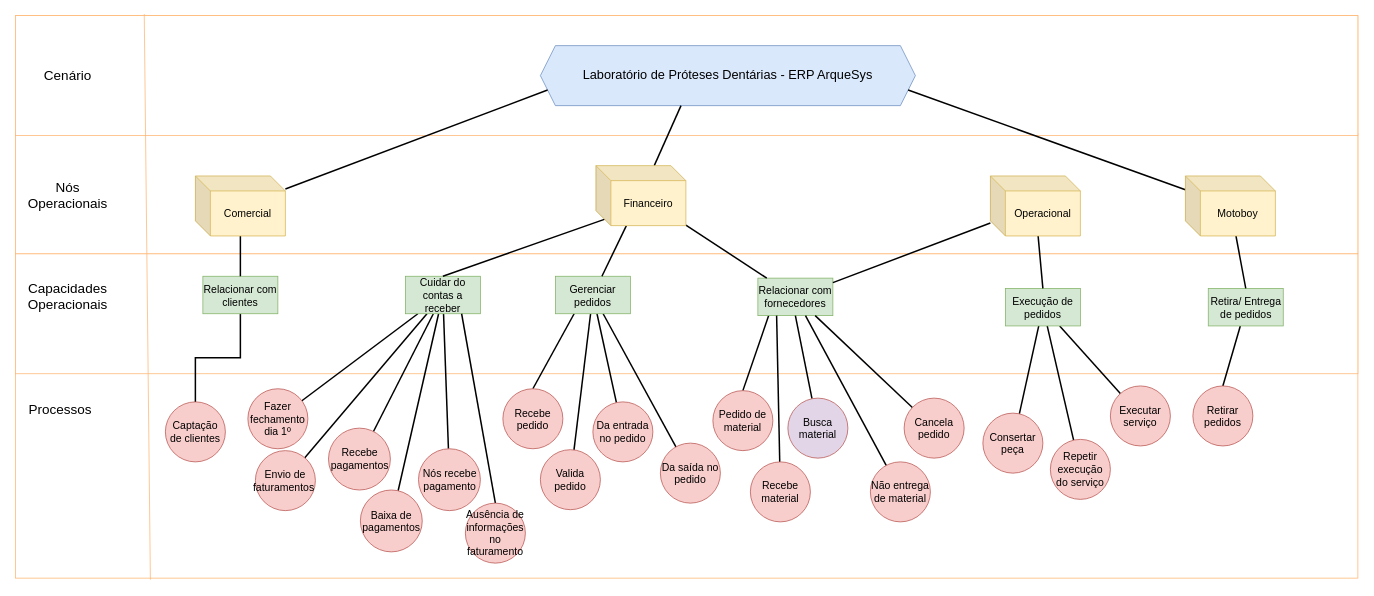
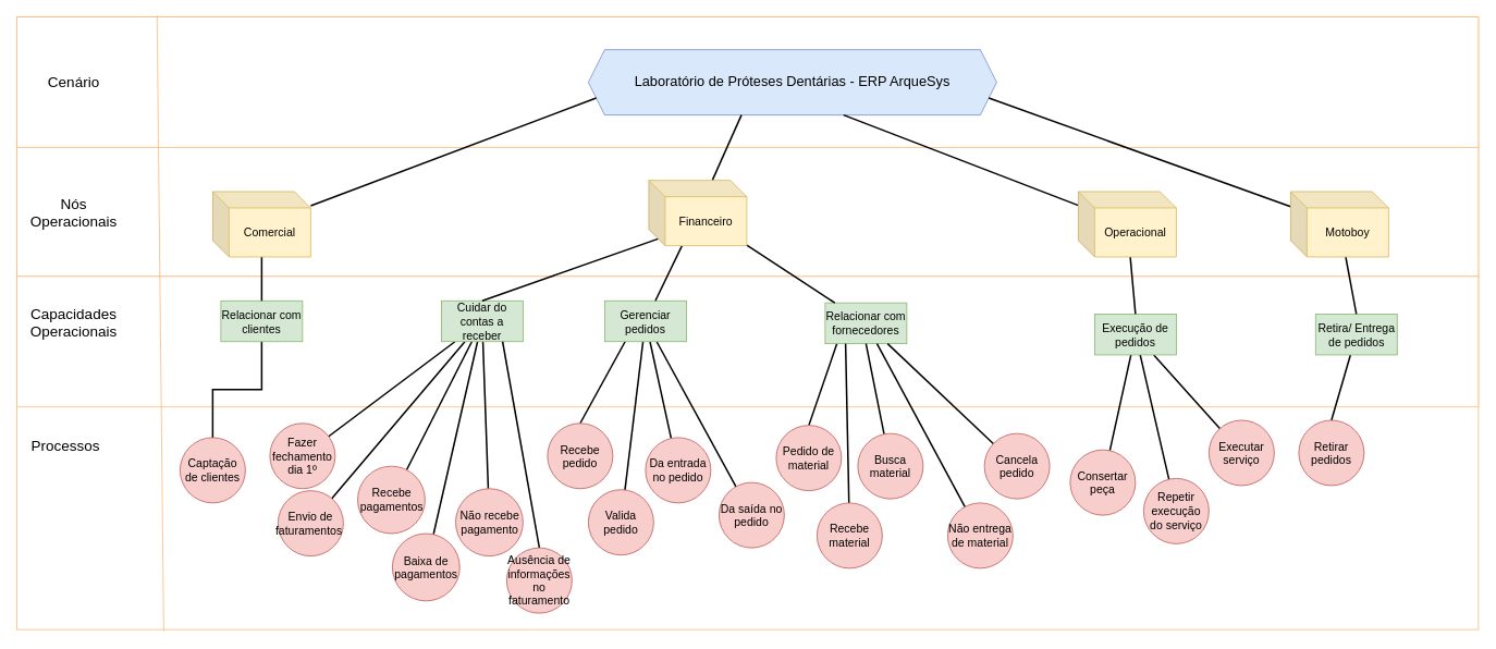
- <mxCell id="51" style="edgeStyle=none;rounded=0;orthogonalLoop=1;jettySize=auto;html=1;endArrow=none;endFill=0;strokeWidth=2;" edge="1" parent="1" source="52" target="25"><mxGeometry relative="1" as="geometry" /></mxCell>
+ <mxCell id="51" style="edgeStyle=none;rounded=0;orthogonalLoop=1;jettySize=auto;html=1;entryX=0.625;entryY=1;entryDx=0;entryDy=0;endArrow=none;endFill=0;strokeWidth=2;" edge="1" parent="1" source="52" target="8"><mxGeometry relative="1" as="geometry" /></mxCell>
- <mxCell id="66" value="&lt;span style=&quot;font-size: 14px&quot;&gt;Busca material&lt;/span&gt;" style="ellipse;whiteSpace=wrap;html=1;aspect=fixed;fillColor=#e1d5e7;strokeColor=#b85450;" vertex="1" parent="1"><mxGeometry x="1050" y="530" width="80" height="80" as="geometry" /></mxCell>
+ <mxCell id="66" value="&lt;span style=&quot;font-size: 14px&quot;&gt;Busca material&lt;/span&gt;" style="ellipse;whiteSpace=wrap;html=1;aspect=fixed;fillColor=#f8cecc;strokeColor=#b85450;" vertex="1" parent="1"><mxGeometry x="1050" y="530" width="80" height="80" as="geometry" /></mxCell>
- <mxCell id="60" value="&lt;span style=&quot;font-size: 14px&quot;&gt;Nós recebe pagamento&lt;/span&gt;" style="ellipse;whiteSpace=wrap;html=1;aspect=fixed;fillColor=#f8cecc;strokeColor=#b85450;" vertex="1" parent="1"><mxGeometry x="557.5" y="597.5" width="82.5" height="82.5" as="geometry" /></mxCell>
+ <mxCell id="60" value="&lt;span style=&quot;font-size: 14px&quot;&gt;Não recebe pagamento&lt;/span&gt;" style="ellipse;whiteSpace=wrap;html=1;aspect=fixed;fillColor=#f8cecc;strokeColor=#b85450;" vertex="1" parent="1"><mxGeometry x="557.5" y="597.5" width="82.5" height="82.5" as="geometry" /></mxCell>
